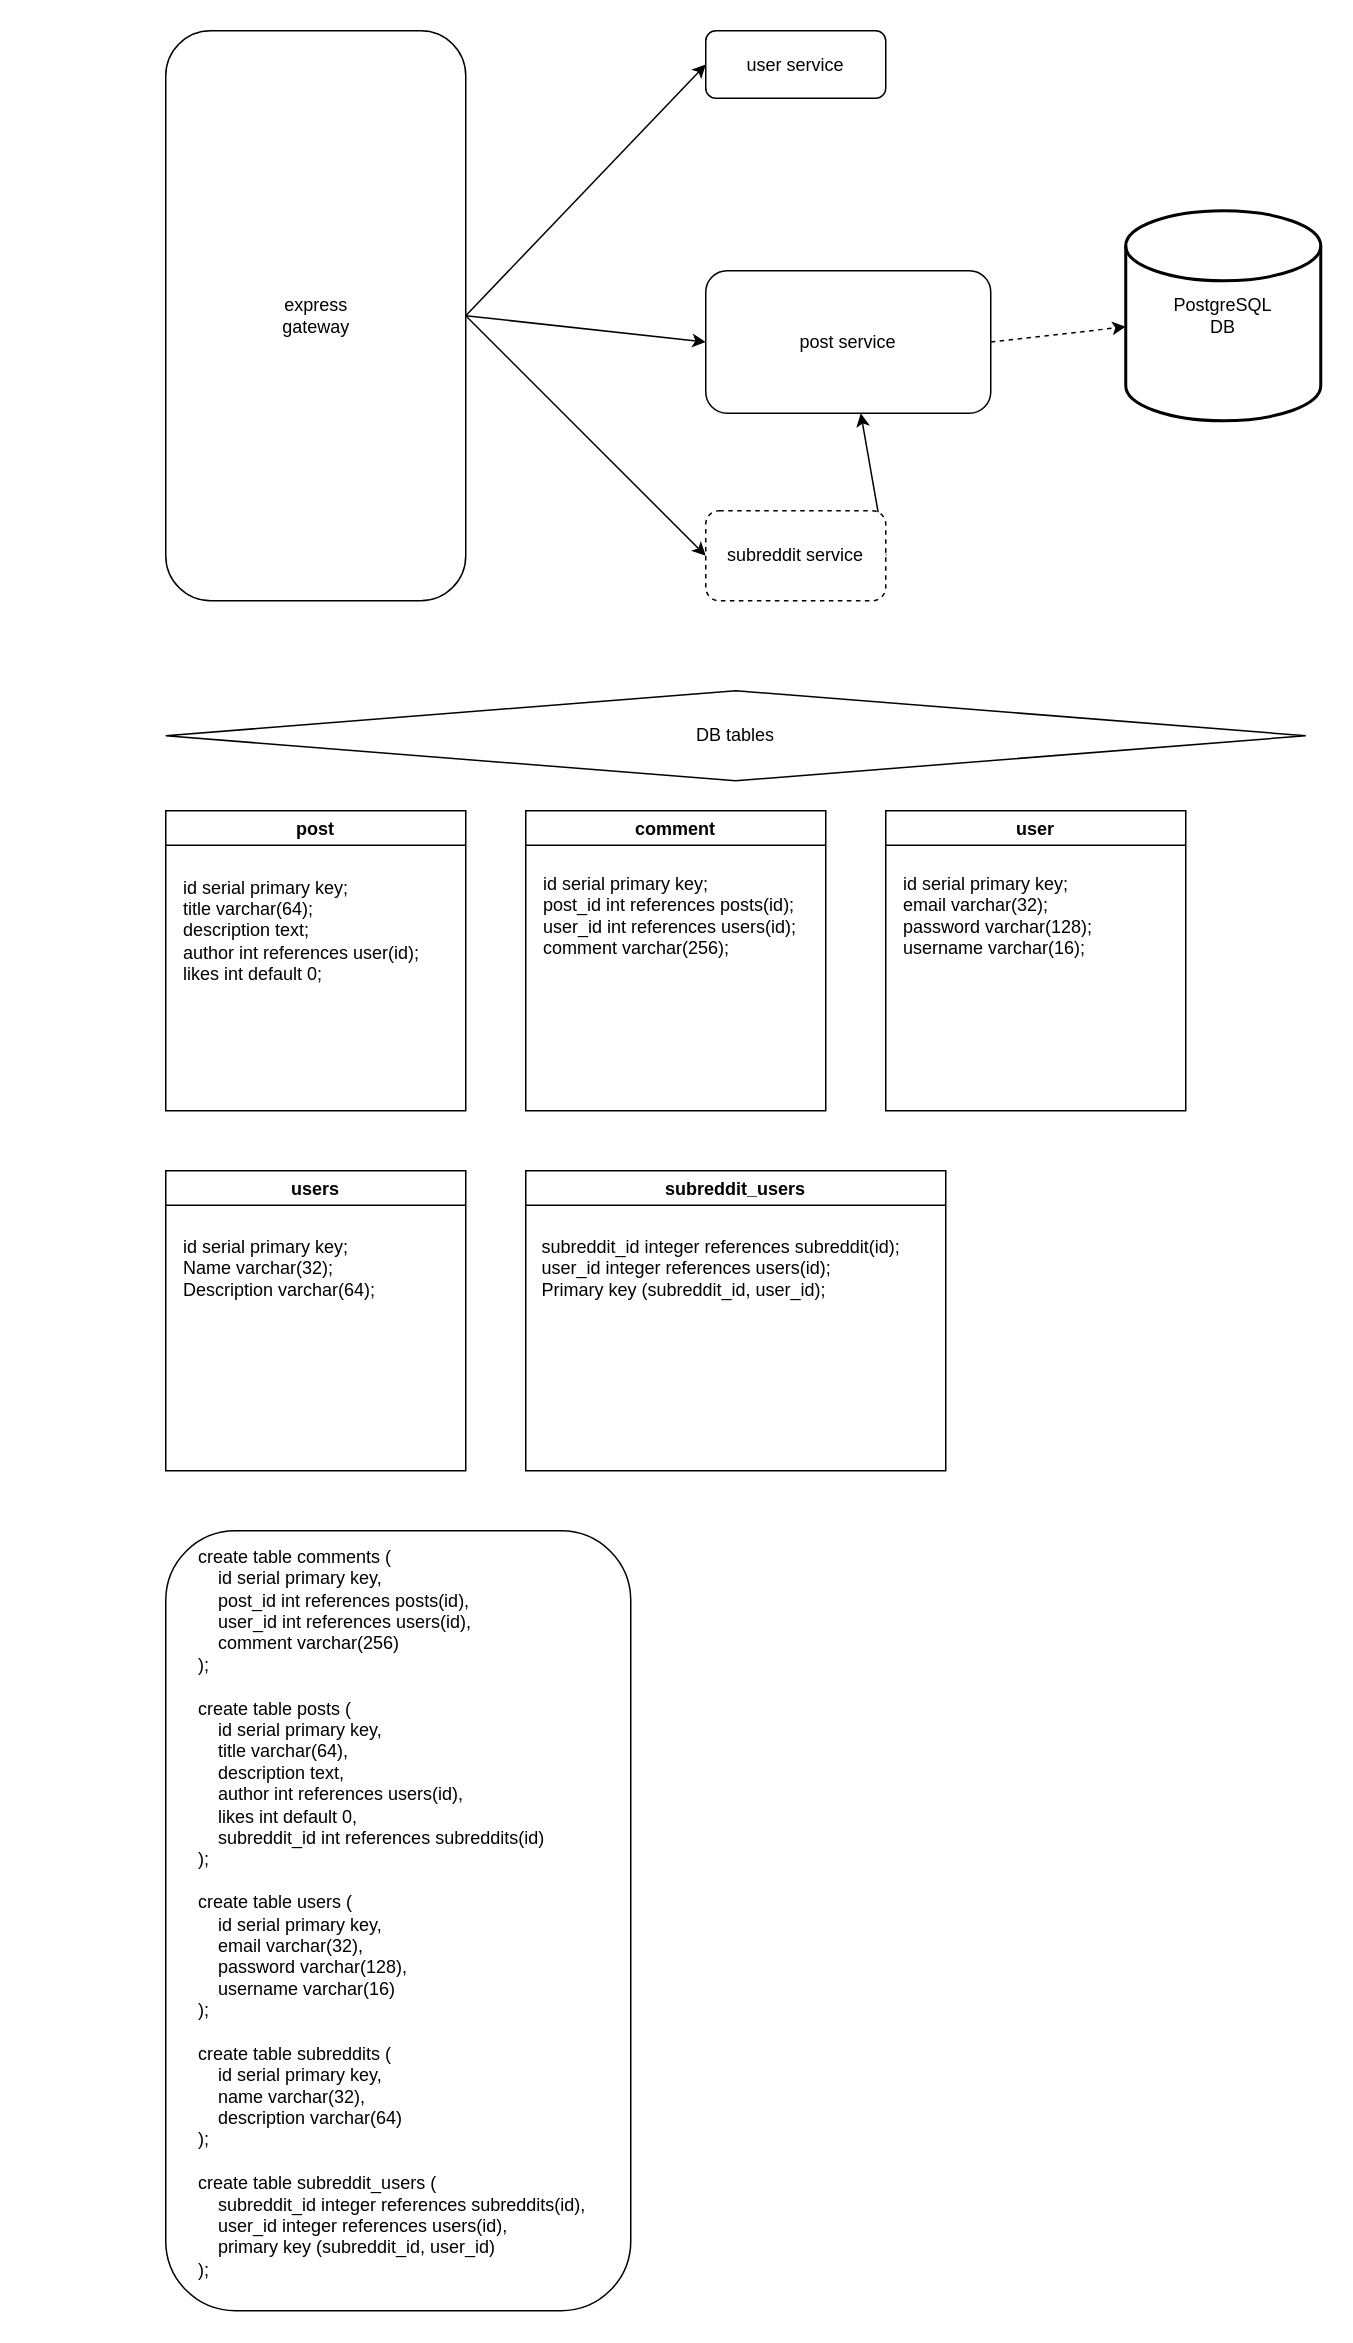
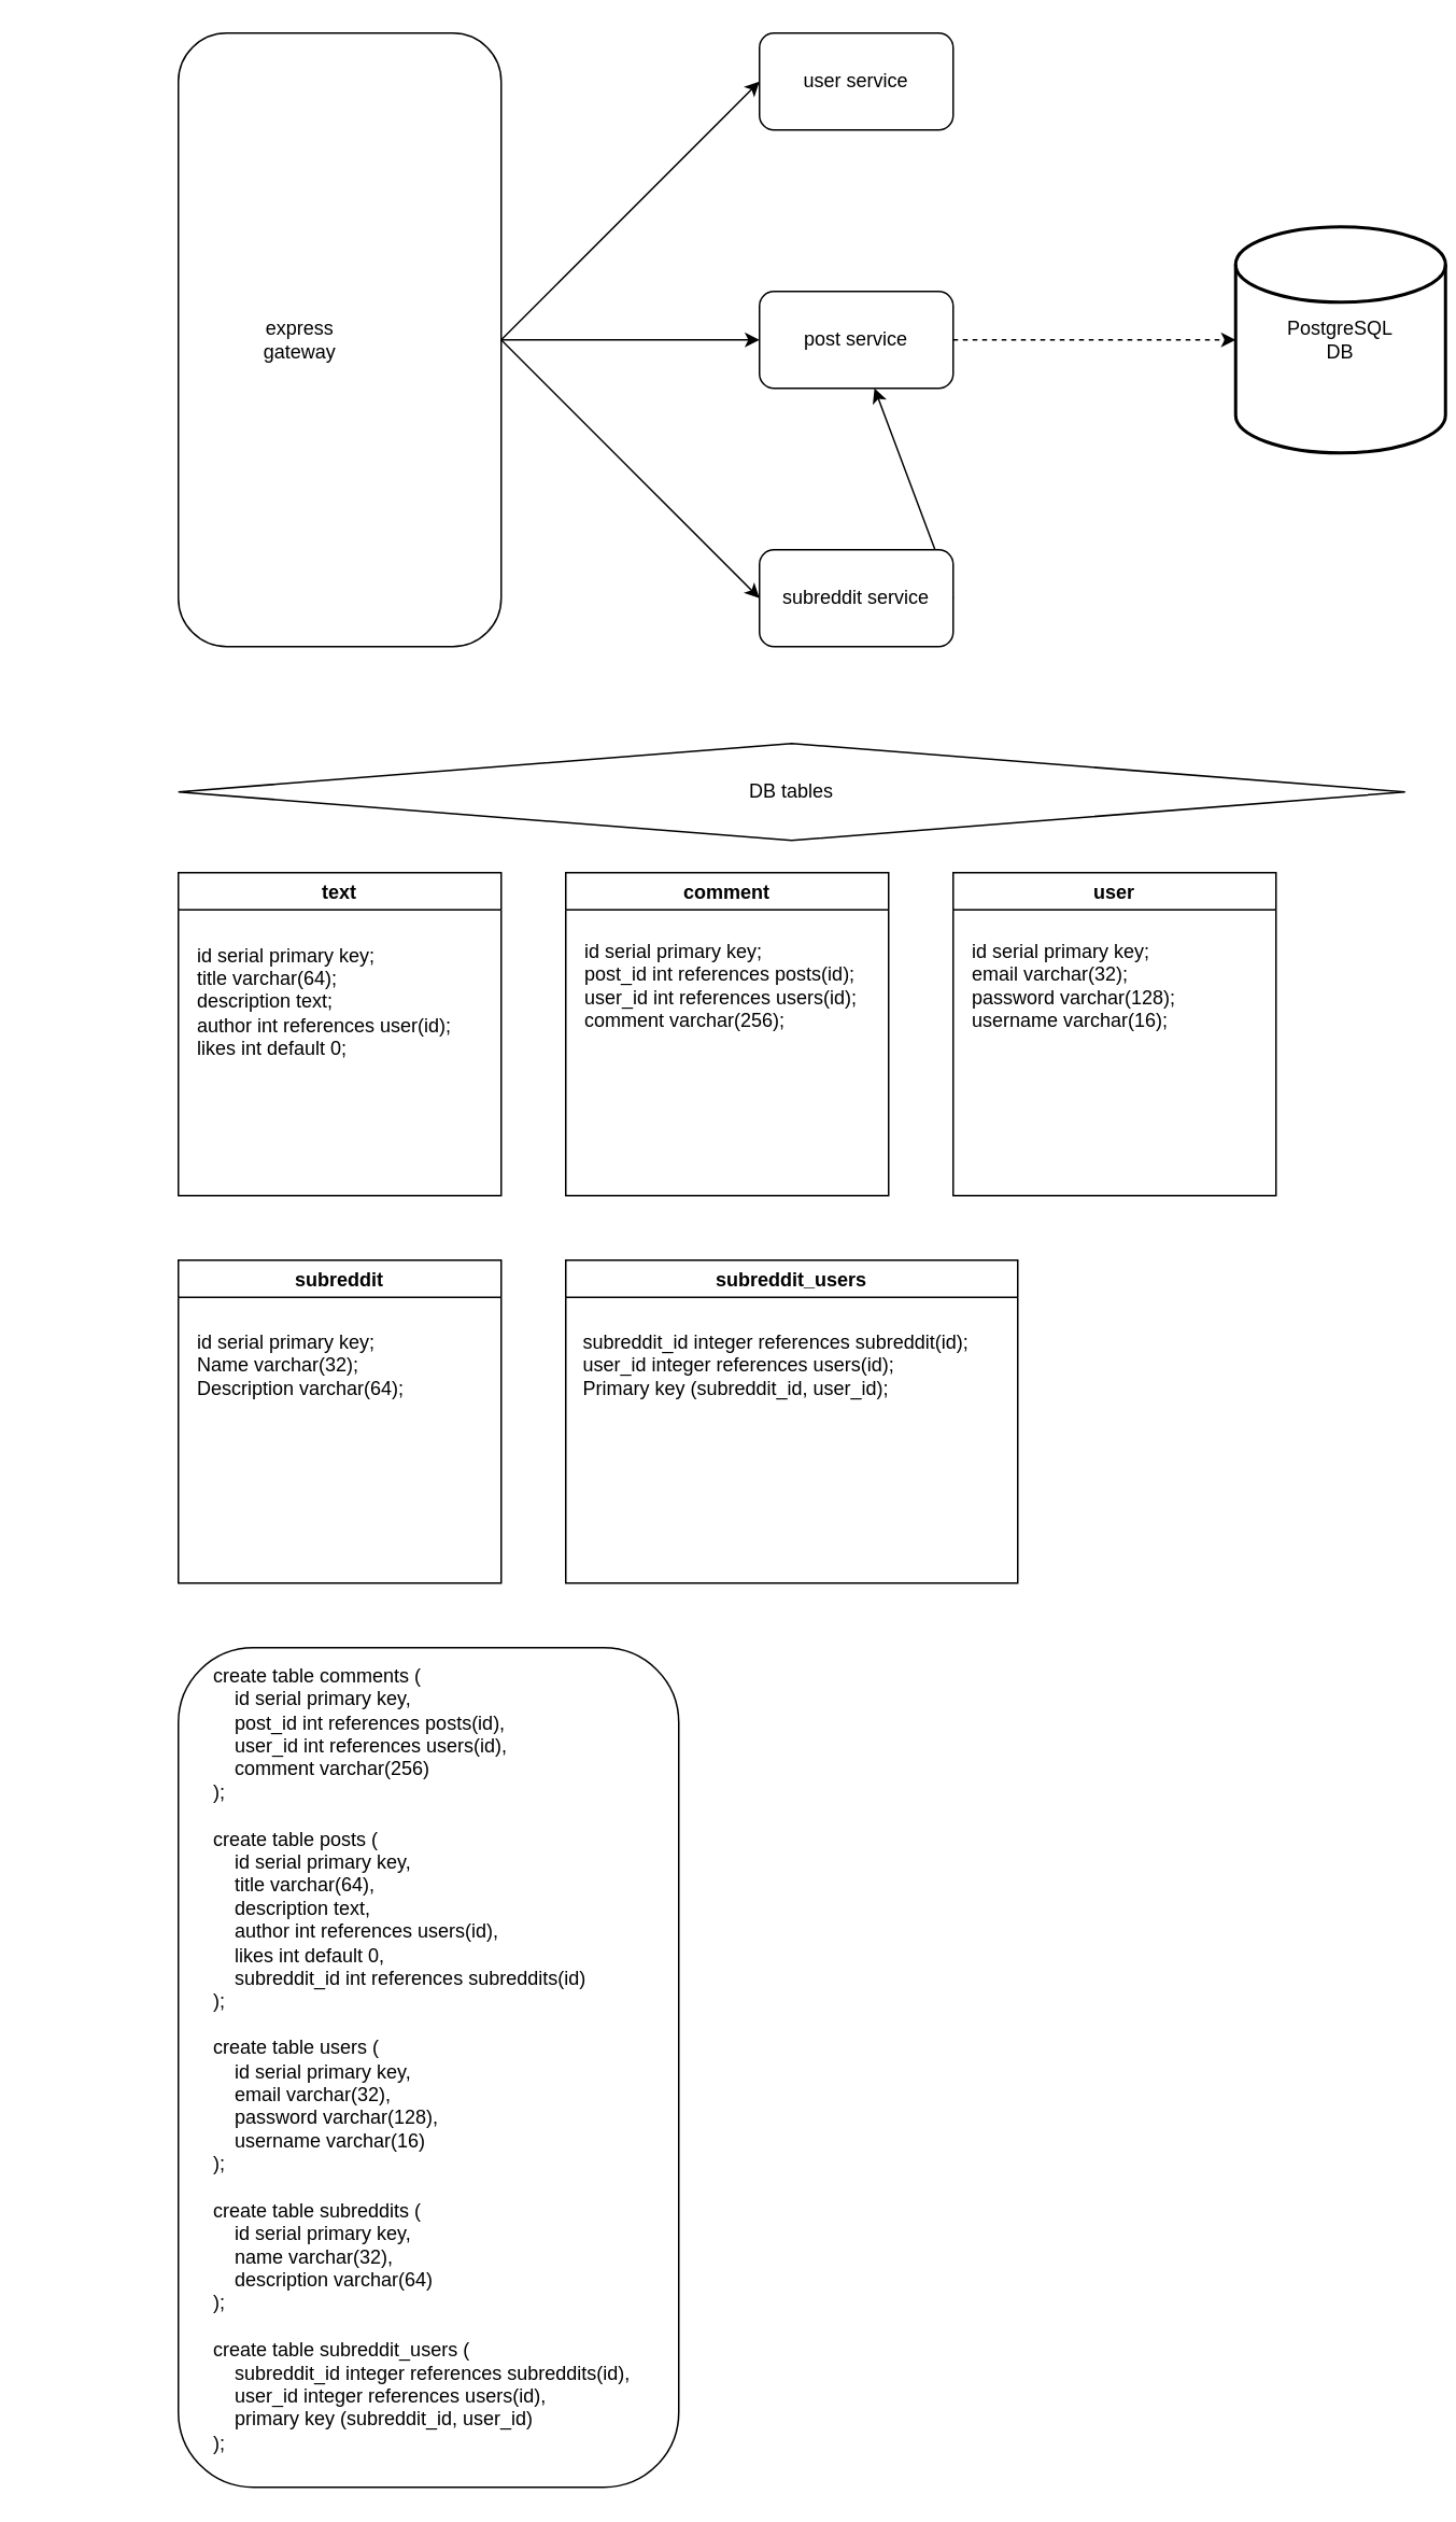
- <mxCell id="7" value="user service" style="rounded=1;whiteSpace=wrap;html=1;" parent="1" vertex="1"><mxGeometry x="470" y="20" width="120" height="45" as="geometry" /></mxCell>
+ <mxCell id="7" value="user service" style="rounded=1;whiteSpace=wrap;html=1;" parent="1" vertex="1"><mxGeometry x="470" y="20" width="120" height="60" as="geometry" /></mxCell>
- <mxCell id="6" value="express&lt;br&gt;gateway" style="text;html=1;align=center;verticalAlign=middle;resizable=0;points=[];autosize=1;strokeColor=none;fillColor=none;" parent="1" vertex="1"><mxGeometry x="180" y="195" width="60" height="30" as="geometry" /></mxCell>
+ <mxCell id="6" value="express&lt;br&gt;gateway" style="text;html=1;align=center;verticalAlign=middle;resizable=0;points=[];autosize=1;strokeColor=none;fillColor=none;" parent="1" vertex="1"><mxGeometry x="155" y="195" width="60" height="30" as="geometry" /></mxCell>
- <mxCell id="12" value="PostgreSQL&lt;br&gt;DB" style="strokeWidth=2;html=1;shape=mxgraph.flowchart.database;whiteSpace=wrap;" parent="1" vertex="1"><mxGeometry x="750" y="140" width="130" height="140" as="geometry" /></mxCell>
+ <mxCell id="12" value="PostgreSQL&lt;br&gt;DB" style="strokeWidth=2;html=1;shape=mxgraph.flowchart.database;whiteSpace=wrap;" parent="1" vertex="1"><mxGeometry x="765" y="140" width="130" height="140" as="geometry" /></mxCell>
- <mxCell id="9" value="post service" style="rounded=1;whiteSpace=wrap;html=1;" parent="1" vertex="1"><mxGeometry x="470" y="180" width="190" height="95" as="geometry" /></mxCell>
+ <mxCell id="9" value="post service" style="rounded=1;whiteSpace=wrap;html=1;" parent="1" vertex="1"><mxGeometry x="470" y="180" width="120" height="60" as="geometry" /></mxCell>
- <mxCell id="11" value="subreddit service" style="rounded=1;whiteSpace=wrap;html=1;dashed=1;" parent="1" vertex="1"><mxGeometry x="470" y="340" width="120" height="60" as="geometry" /></mxCell>
+ <mxCell id="11" value="subreddit service" style="rounded=1;whiteSpace=wrap;html=1;" parent="1" vertex="1"><mxGeometry x="470" y="340" width="120" height="60" as="geometry" /></mxCell>
- <mxCell id="13" value="post" style="swimlane;" parent="1" vertex="1"><mxGeometry x="110" y="540" width="200" height="200" as="geometry" /></mxCell>
+ <mxCell id="13" value="text" style="swimlane;" parent="1" vertex="1"><mxGeometry x="110" y="540" width="200" height="200" as="geometry" /></mxCell>
- <mxCell id="19" value="users" style="swimlane;" parent="1" vertex="1"><mxGeometry x="110" y="780" width="200" height="200" as="geometry" /></mxCell>
+ <mxCell id="19" value="subreddit" style="swimlane;" parent="1" vertex="1"><mxGeometry x="110" y="780" width="200" height="200" as="geometry" /></mxCell>
